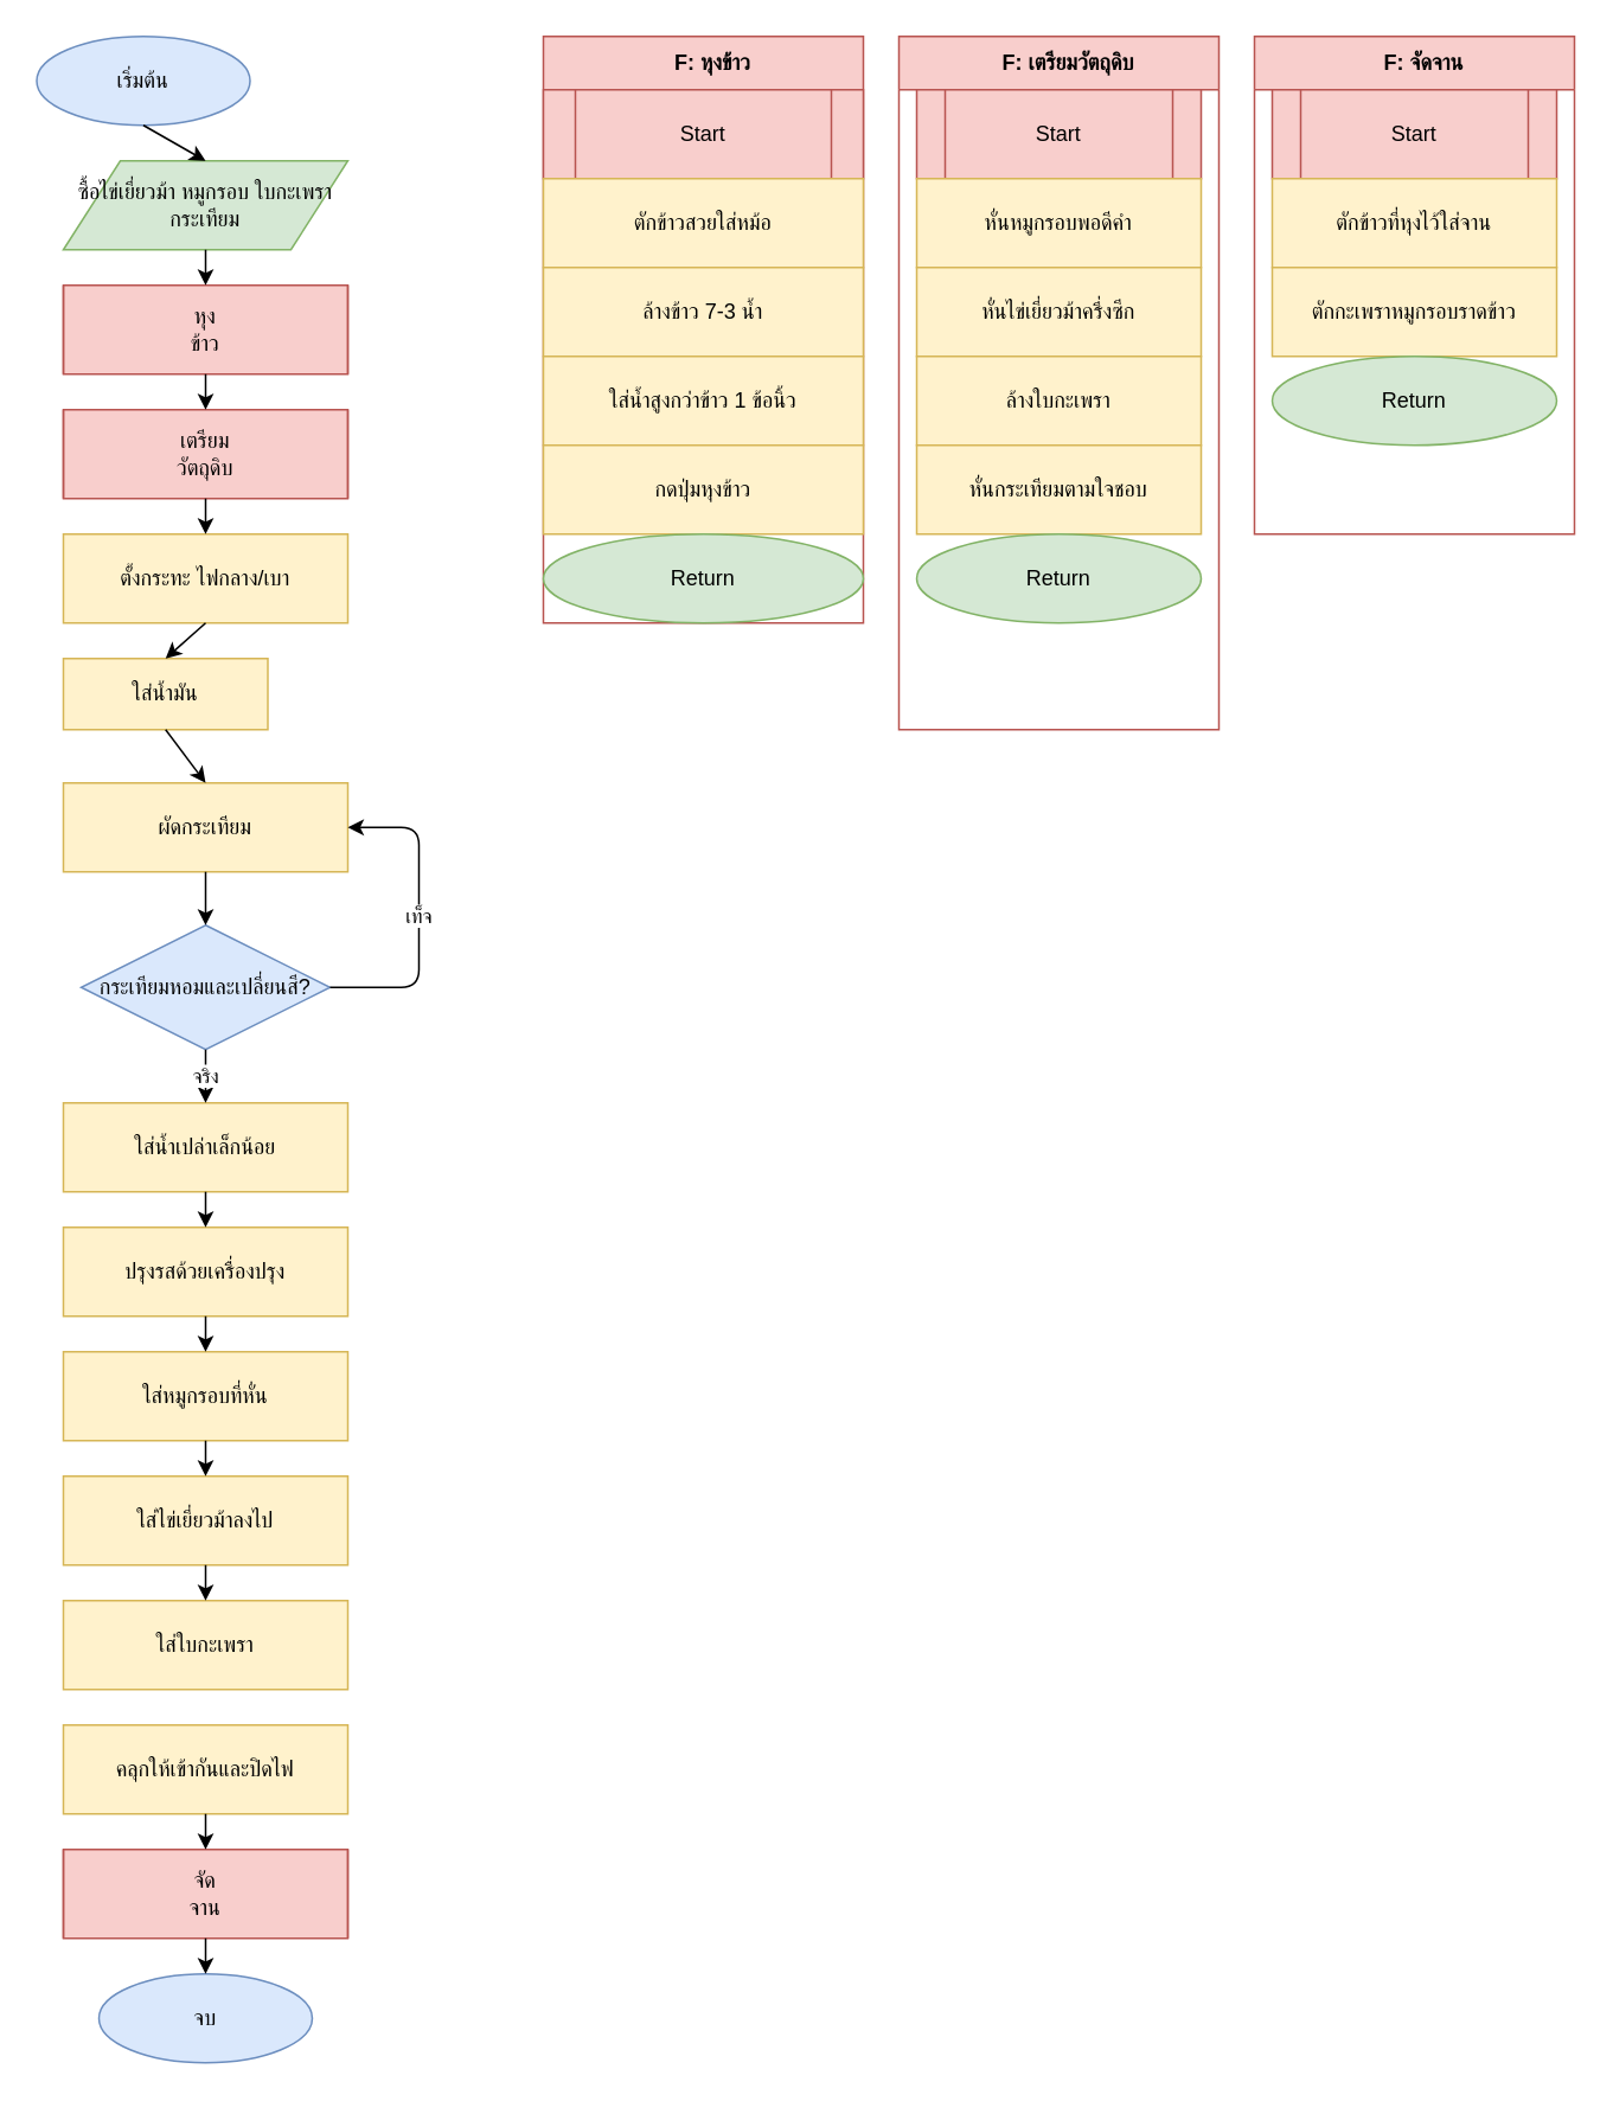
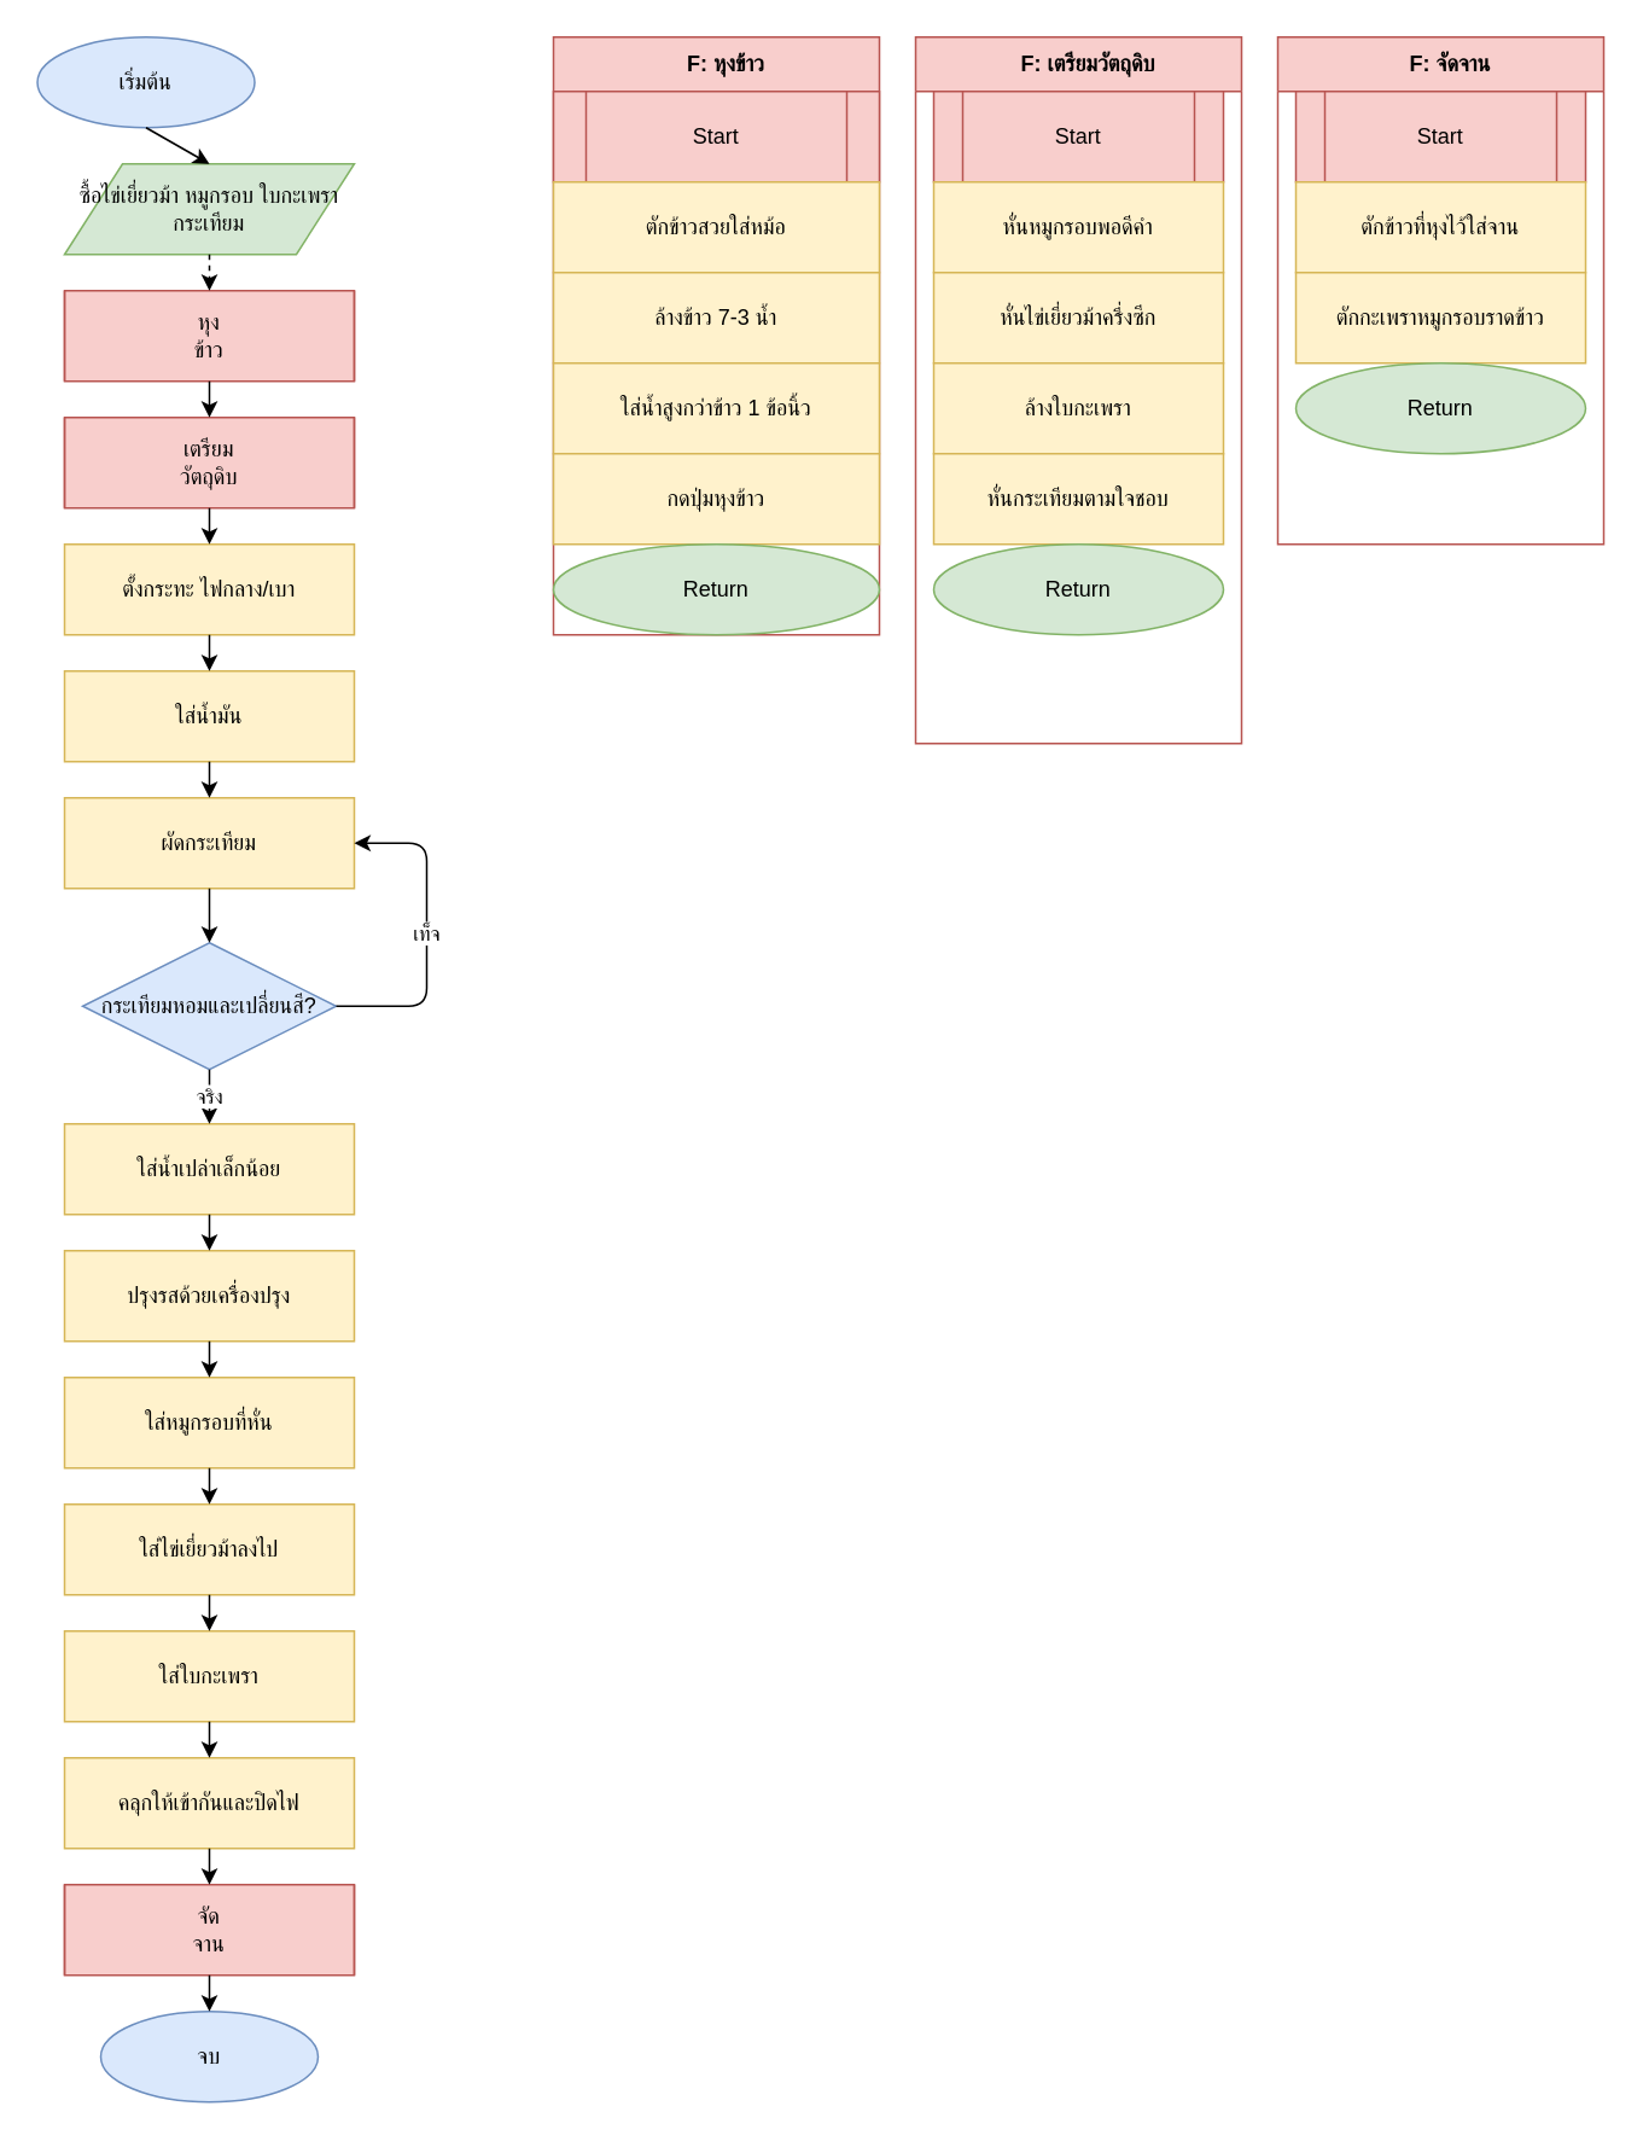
- <mxCell id="19" value="" style="endArrow=classic;html=1;exitX=0.5;exitY=1;entryX=0.5;entryY=0;" parent="1" source="3" target="4" edge="1"><mxGeometry width="50" height="50" relative="1" as="geometry" /></mxCell>
+ <mxCell id="19" value="" style="endArrow=classic;html=1;exitX=0.5;exitY=1;entryX=0.5;entryY=0;dashed=1;" parent="1" source="3" target="4" edge="1"><mxGeometry width="50" height="50" relative="1" as="geometry" /></mxCell>
- <mxCell id="7" value="ใส่น้ำมัน" style="shape=rectangle;whiteSpace=wrap;html=1;fillColor=#fff2cc;strokeColor=#d6b656;" parent="1" vertex="1"><mxGeometry x="35" y="370" width="115" height="40" as="geometry" /></mxCell>
+ <mxCell id="7" value="ใส่น้ำมัน" style="shape=rectangle;whiteSpace=wrap;html=1;fillColor=#fff2cc;strokeColor=#d6b656;" parent="1" vertex="1"><mxGeometry x="35" y="370" width="160" height="50" as="geometry" /></mxCell>
+ <mxCell id="31" value="" style="endArrow=classic;html=1;exitX=0.5;exitY=1;entryX=0.5;entryY=0;" parent="1" source="14" target="15" edge="1"><mxGeometry width="50" height="50" relative="1" as="geometry" /></mxCell>
